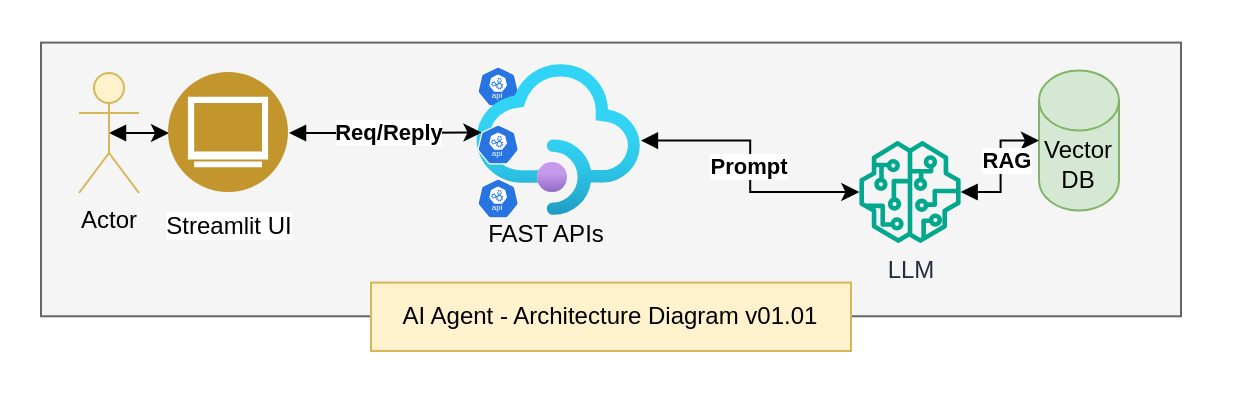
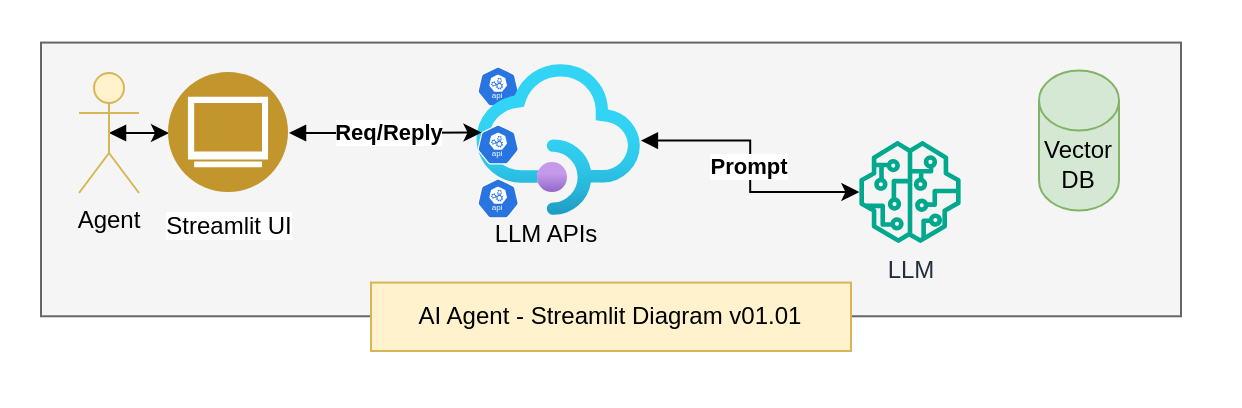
- <mxCell id="20" style="edgeStyle=orthogonalEdgeStyle;rounded=0;orthogonalLoop=1;jettySize=auto;html=1;entryX=0;entryY=0.5;entryDx=0;entryDy=0;entryPerimeter=0;startArrow=block;startFill=1;" parent="2" source="13" target="19" edge="1"><mxGeometry relative="1" as="geometry" /></mxCell>
- <mxCell id="21" value="RAG" style="edgeLabel;html=1;align=center;verticalAlign=middle;resizable=0;points=[];fontStyle=1" parent="20" vertex="1" connectable="0"><mxGeometry x="-0.023" y="-3" relative="1" as="geometry"><mxPoint y="-4" as="offset" /></mxGeometry></mxCell>
- <mxCell id="7" value="Actor" style="shape=umlActor;verticalLabelPosition=bottom;verticalAlign=top;html=1;outlineConnect=0;fillColor=#fff2cc;strokeColor=#d6b656;" parent="2" vertex="1"><mxGeometry y="4" width="30" height="60" as="geometry" /></mxCell>
+ <mxCell id="7" value="Agent" style="shape=umlActor;verticalLabelPosition=bottom;verticalAlign=top;html=1;outlineConnect=0;fillColor=#fff2cc;strokeColor=#d6b656;" parent="2" vertex="1"><mxGeometry y="4" width="30" height="60" as="geometry" /></mxCell>
- <mxCell id="16" value="FAST APIs" style="text;html=1;align=center;verticalAlign=middle;whiteSpace=wrap;rounded=0;" parent="2" vertex="1"><mxGeometry x="174.59" y="70" width="118.41" height="30" as="geometry" /></mxCell>
+ <mxCell id="16" value="LLM APIs" style="text;html=1;align=center;verticalAlign=middle;whiteSpace=wrap;rounded=0;" parent="2" vertex="1"><mxGeometry x="174.59" y="70" width="118.41" height="30" as="geometry" /></mxCell>
- <mxCell id="5" value="AI Agent - Architecture Diagram v01.01" style="text;html=1;align=center;verticalAlign=middle;whiteSpace=wrap;rounded=0;fillColor=#fff2cc;strokeColor=#d6b656;" vertex="1" parent="3"><mxGeometry x="165" y="120" width="240" height="34.212" as="geometry" /></mxCell>
+ <mxCell id="5" value="AI Agent - Streamlit Diagram v01.01" style="text;html=1;align=center;verticalAlign=middle;whiteSpace=wrap;rounded=0;fillColor=#fff2cc;strokeColor=#d6b656;" vertex="1" parent="3"><mxGeometry x="165" y="120" width="240" height="34.212" as="geometry" /></mxCell>
